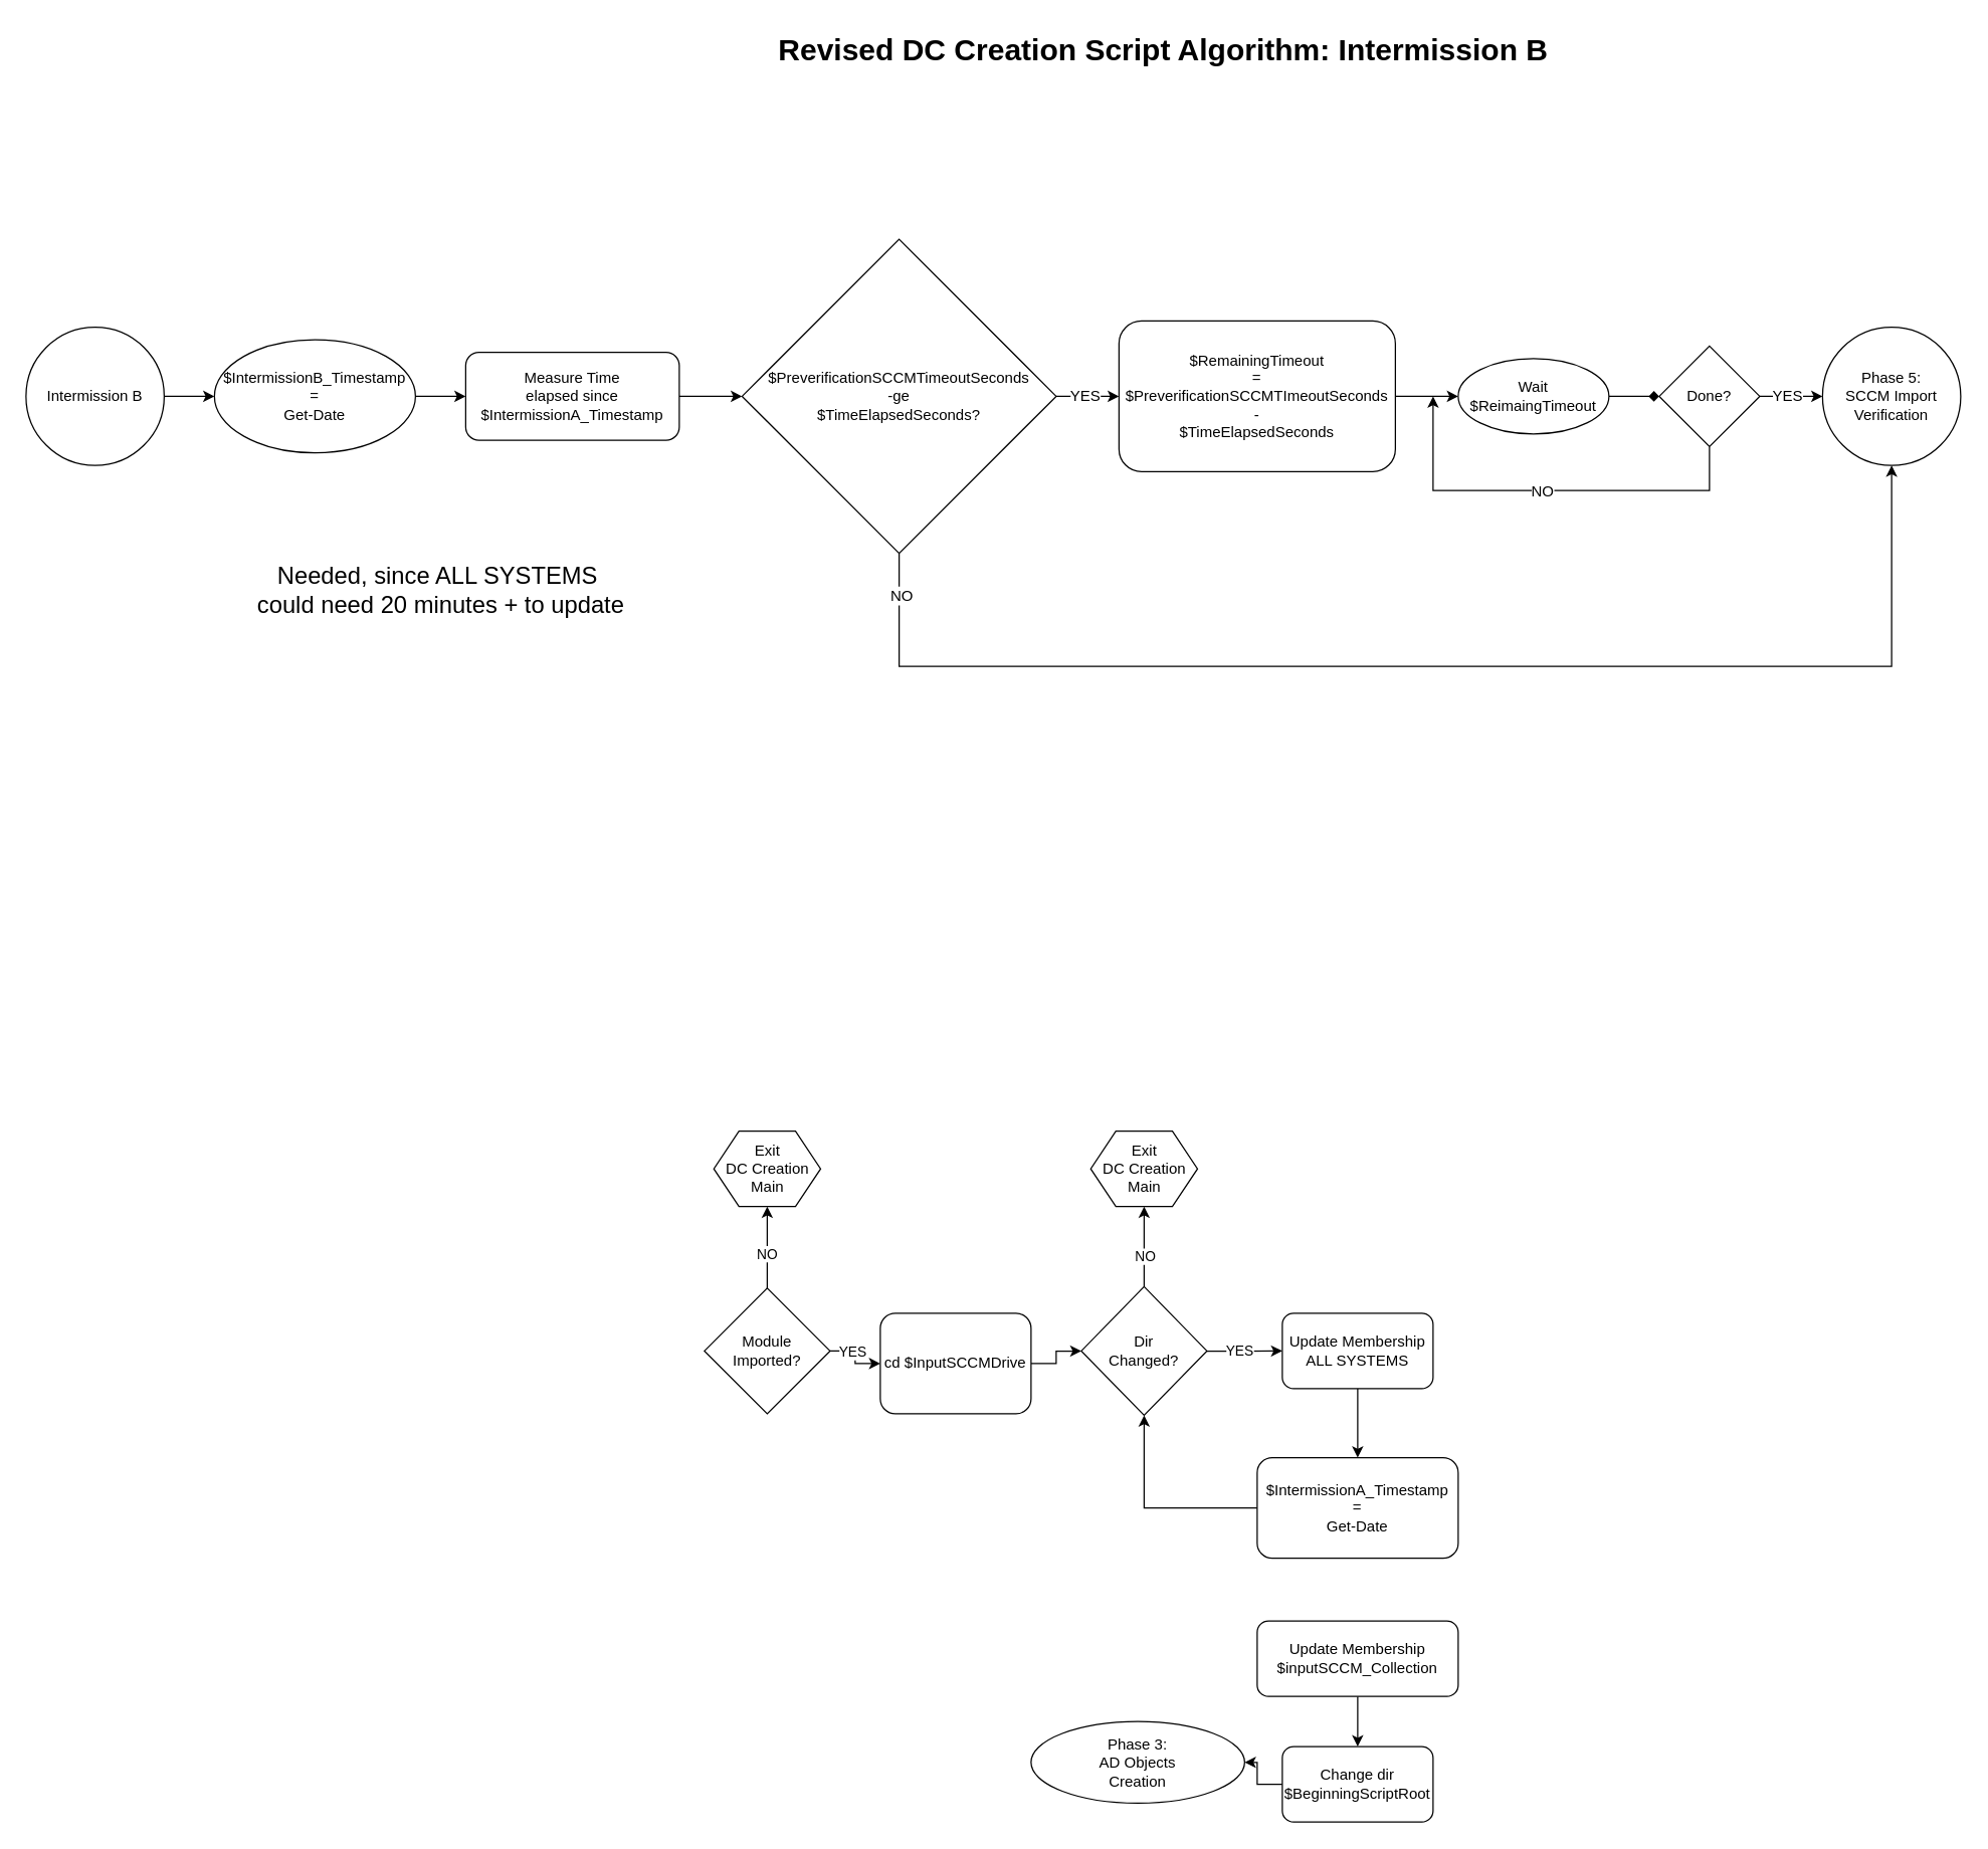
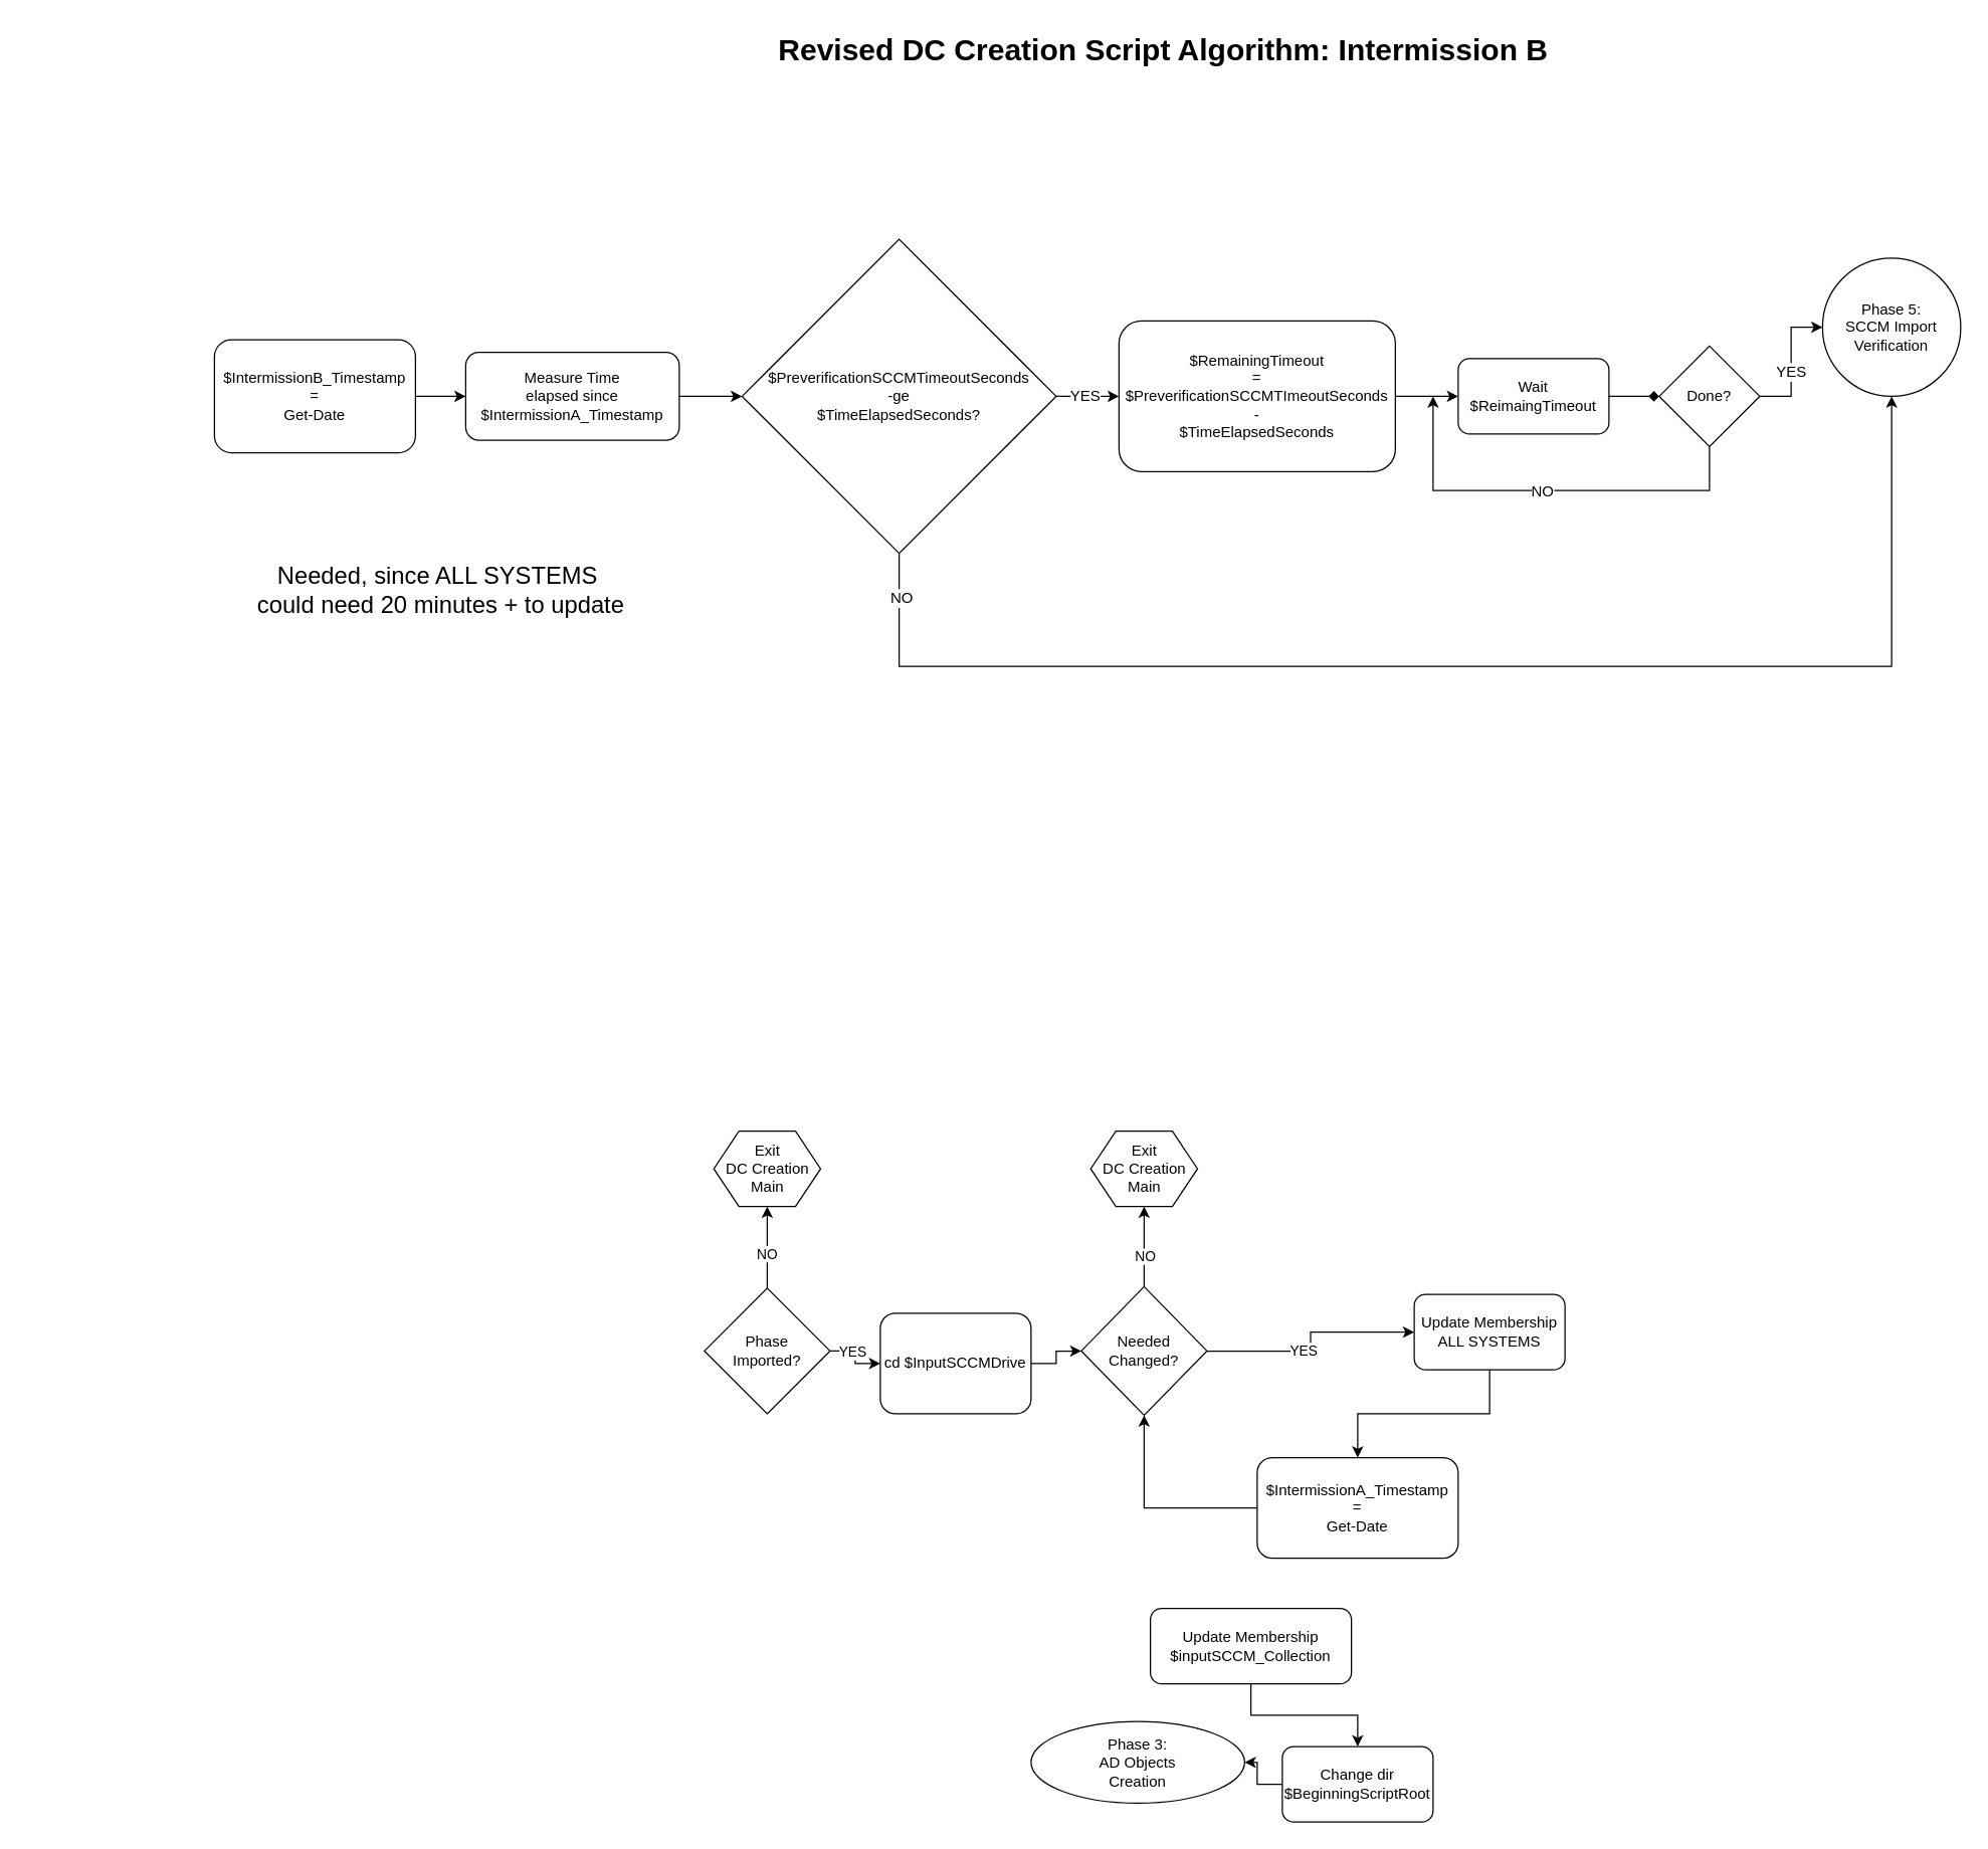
- <mxCell id="4" value="Intermission B" style="ellipse;whiteSpace=wrap;html=1;fontSize=12;fillColor=default;" parent="1" vertex="1"><mxGeometry x="20" y="260" width="110" height="110" as="geometry" /></mxCell>
- <mxCell id="3" style="edgeStyle=orthogonalEdgeStyle;rounded=0;orthogonalLoop=1;jettySize=auto;html=1;strokeColor=#000000;fontColor=#000000;startArrow=none;startFill=0;" parent="1" source="4" target="6" edge="1"><mxGeometry relative="1" as="geometry" /></mxCell>
- <mxCell id="6" value="$IntermissionB_Timestamp&lt;br style=&quot;border-color: var(--border-color);&quot;&gt;=&lt;br style=&quot;border-color: var(--border-color);&quot;&gt;Get-Date" style="ellipse;whiteSpace=wrap;html=1;strokeColor=#000000;strokeWidth=1;fontColor=#000000;fillColor=default;" parent="1" vertex="1"><mxGeometry x="170" y="270" width="160" height="90" as="geometry" /></mxCell>
+ <mxCell id="6" value="$IntermissionB_Timestamp&lt;br style=&quot;border-color: var(--border-color);&quot;&gt;=&lt;br style=&quot;border-color: var(--border-color);&quot;&gt;Get-Date" style="rounded=1;whiteSpace=wrap;html=1;strokeColor=#000000;strokeWidth=1;fontColor=#000000;fillColor=default;" parent="1" vertex="1"><mxGeometry x="170" y="270" width="160" height="90" as="geometry" /></mxCell>
- <mxCell id="40" value="Wait&lt;br&gt;$ReimaingTimeout" style="ellipse;whiteSpace=wrap;html=1;strokeColor=#000000;strokeWidth=1;fontSize=12;fontColor=#000000;fillColor=default;" vertex="1" parent="1"><mxGeometry x="1160" y="285" width="120" height="60" as="geometry" /></mxCell>
+ <mxCell id="40" value="Wait&lt;br&gt;$ReimaingTimeout" style="rounded=1;whiteSpace=wrap;html=1;strokeColor=#000000;strokeWidth=1;fontSize=12;fontColor=#000000;fillColor=default;" vertex="1" parent="1"><mxGeometry x="1160" y="285" width="120" height="60" as="geometry" /></mxCell>
- <mxCell id="46" value="Phase 5:&lt;br&gt;SCCM Import&lt;br&gt;Verification" style="ellipse;whiteSpace=wrap;html=1;fontSize=12;fillColor=default;" vertex="1" parent="1"><mxGeometry x="1450" y="260" width="110" height="110" as="geometry" /></mxCell>
+ <mxCell id="46" value="Phase 5:&lt;br&gt;SCCM Import&lt;br&gt;Verification" style="ellipse;whiteSpace=wrap;html=1;fontSize=12;fillColor=default;" vertex="1" parent="1"><mxGeometry x="1450" y="205" width="110" height="110" as="geometry" /></mxCell>
- <mxCell id="11" value="Module&lt;br&gt;Imported?" style="rhombus;whiteSpace=wrap;html=1;strokeColor=#000000;strokeWidth=1;fontColor=#000000;fillColor=default;" parent="1" vertex="1"><mxGeometry x="560" y="1025" width="100" height="100" as="geometry" /></mxCell>
+ <mxCell id="11" value="Phase&lt;br&gt;Imported?" style="rhombus;whiteSpace=wrap;html=1;strokeColor=#000000;strokeWidth=1;fontColor=#000000;fillColor=default;" parent="1" vertex="1"><mxGeometry x="560" y="1025" width="100" height="100" as="geometry" /></mxCell>
- <mxCell id="19" value="Dir&lt;br&gt;Changed?" style="rhombus;whiteSpace=wrap;html=1;strokeColor=#000000;strokeWidth=1;fontColor=#000000;fillColor=default;" parent="1" vertex="1"><mxGeometry x="860" y="1023.75" width="100" height="102.5" as="geometry" /></mxCell>
+ <mxCell id="19" value="Needed&lt;br&gt;Changed?" style="rhombus;whiteSpace=wrap;html=1;strokeColor=#000000;strokeWidth=1;fontColor=#000000;fillColor=default;" parent="1" vertex="1"><mxGeometry x="860" y="1023.75" width="100" height="102.5" as="geometry" /></mxCell>
- <mxCell id="22" value="Update Membership&lt;br&gt;ALL SYSTEMS" style="rounded=1;whiteSpace=wrap;html=1;strokeColor=#000000;strokeWidth=1;fontColor=#000000;fillColor=default;" parent="1" vertex="1"><mxGeometry x="1020" y="1045" width="120" height="60" as="geometry" /></mxCell>
+ <mxCell id="22" value="Update Membership&lt;br&gt;ALL SYSTEMS" style="rounded=1;whiteSpace=wrap;html=1;strokeColor=#000000;strokeWidth=1;fontColor=#000000;fillColor=default;" parent="1" vertex="1"><mxGeometry x="1125" y="1030" width="120" height="60" as="geometry" /></mxCell>
- <mxCell id="26" value="Update Membership&lt;br&gt;$inputSCCM_Collection" style="rounded=1;whiteSpace=wrap;html=1;strokeColor=#000000;strokeWidth=1;fontColor=#000000;fillColor=default;" parent="1" vertex="1"><mxGeometry x="1000" y="1290" width="160" height="60" as="geometry" /></mxCell>
+ <mxCell id="26" value="Update Membership&lt;br&gt;$inputSCCM_Collection" style="rounded=1;whiteSpace=wrap;html=1;strokeColor=#000000;strokeWidth=1;fontColor=#000000;fillColor=default;" parent="1" vertex="1"><mxGeometry x="915" y="1280" width="160" height="60" as="geometry" /></mxCell>
